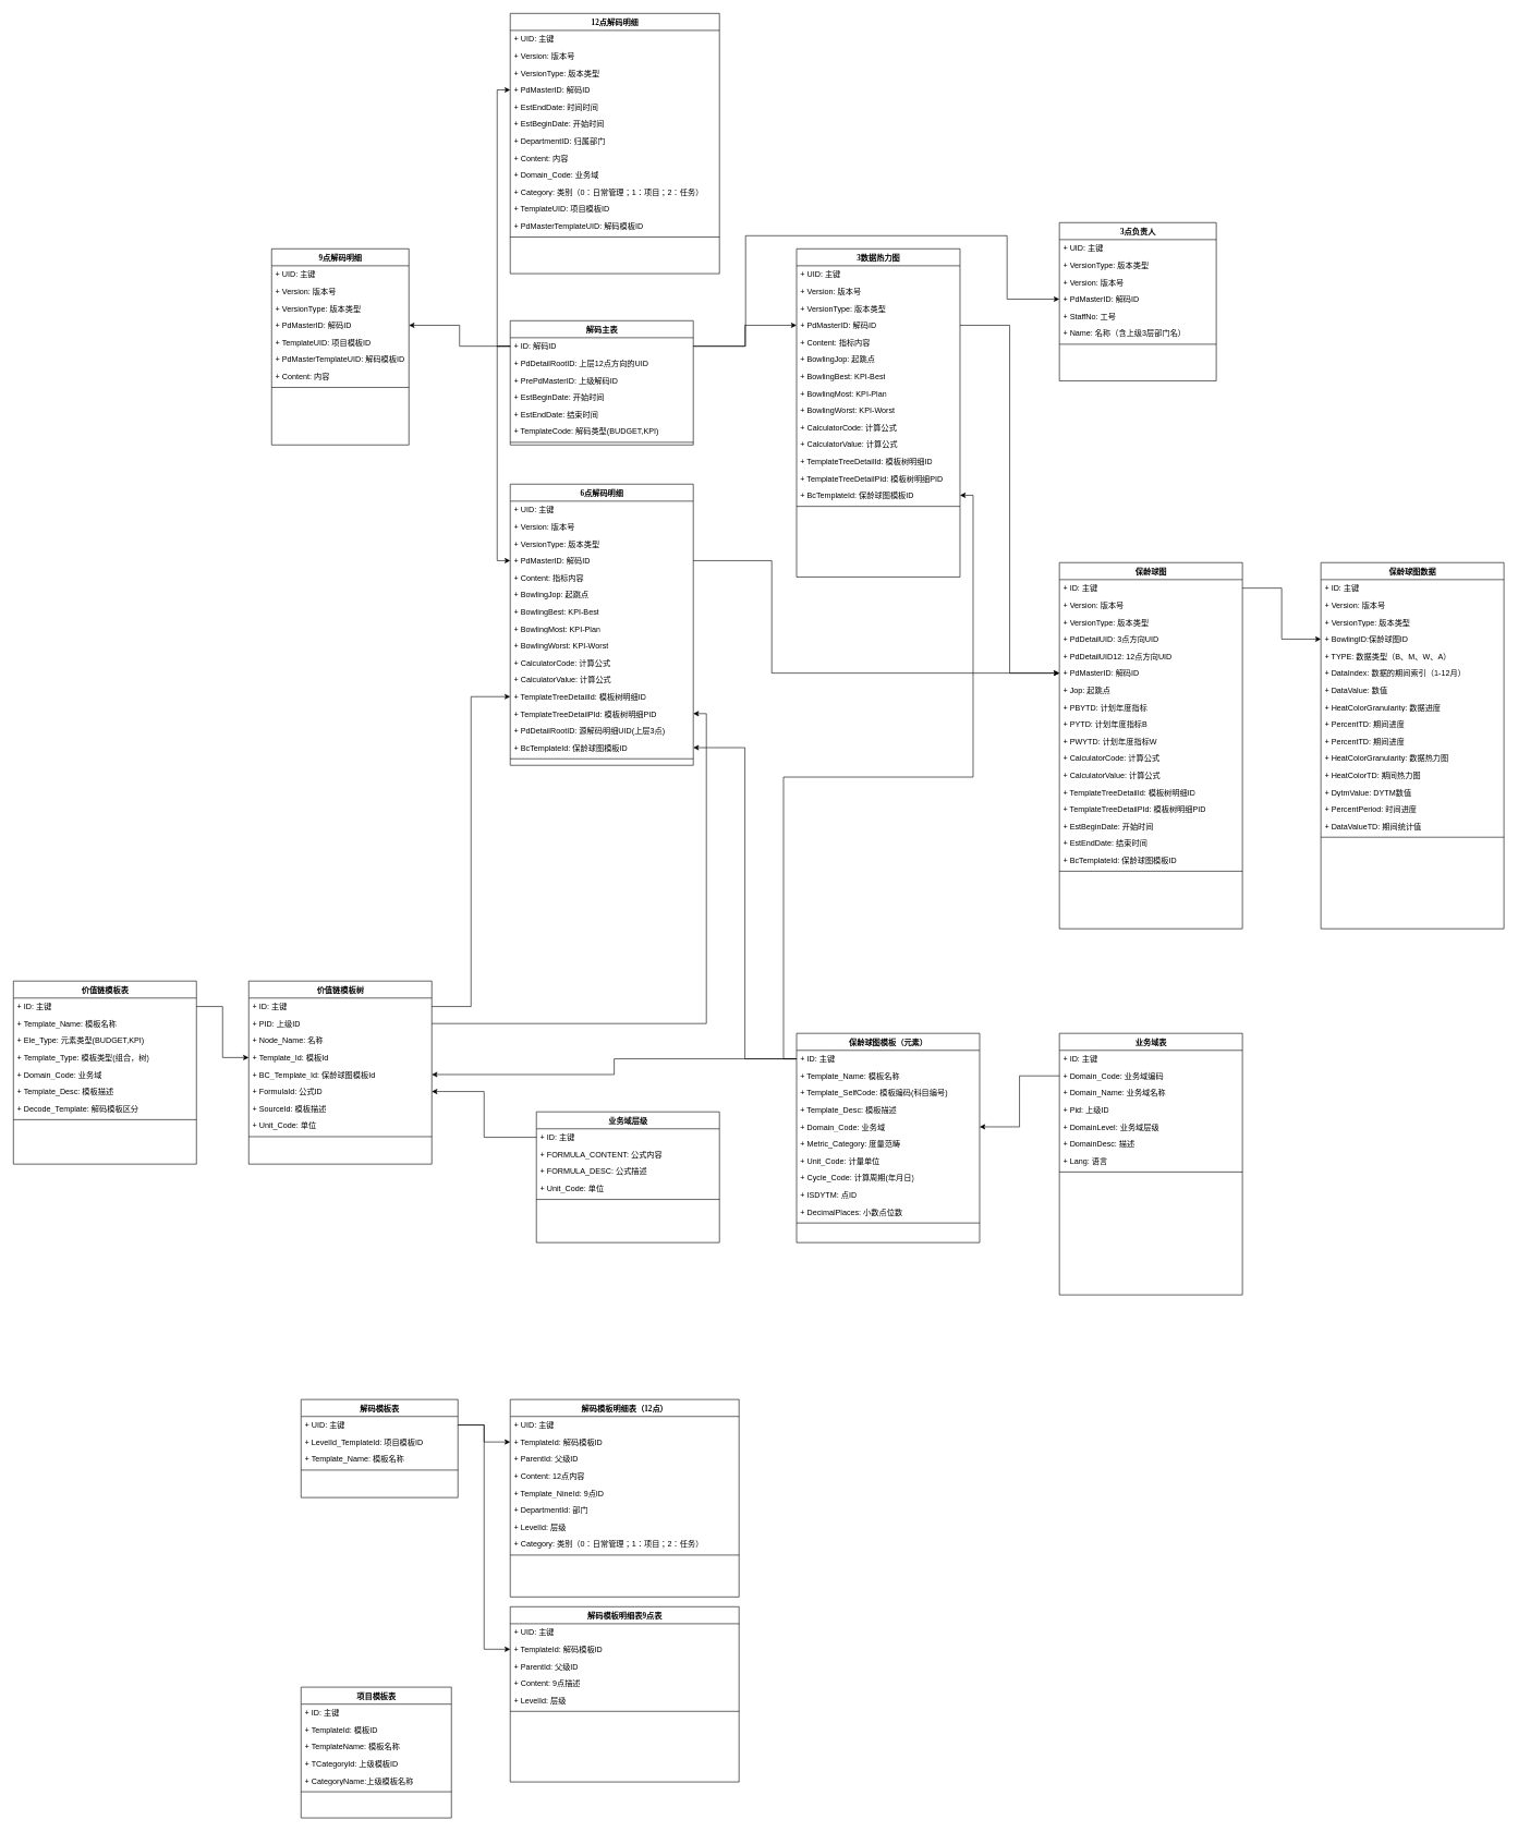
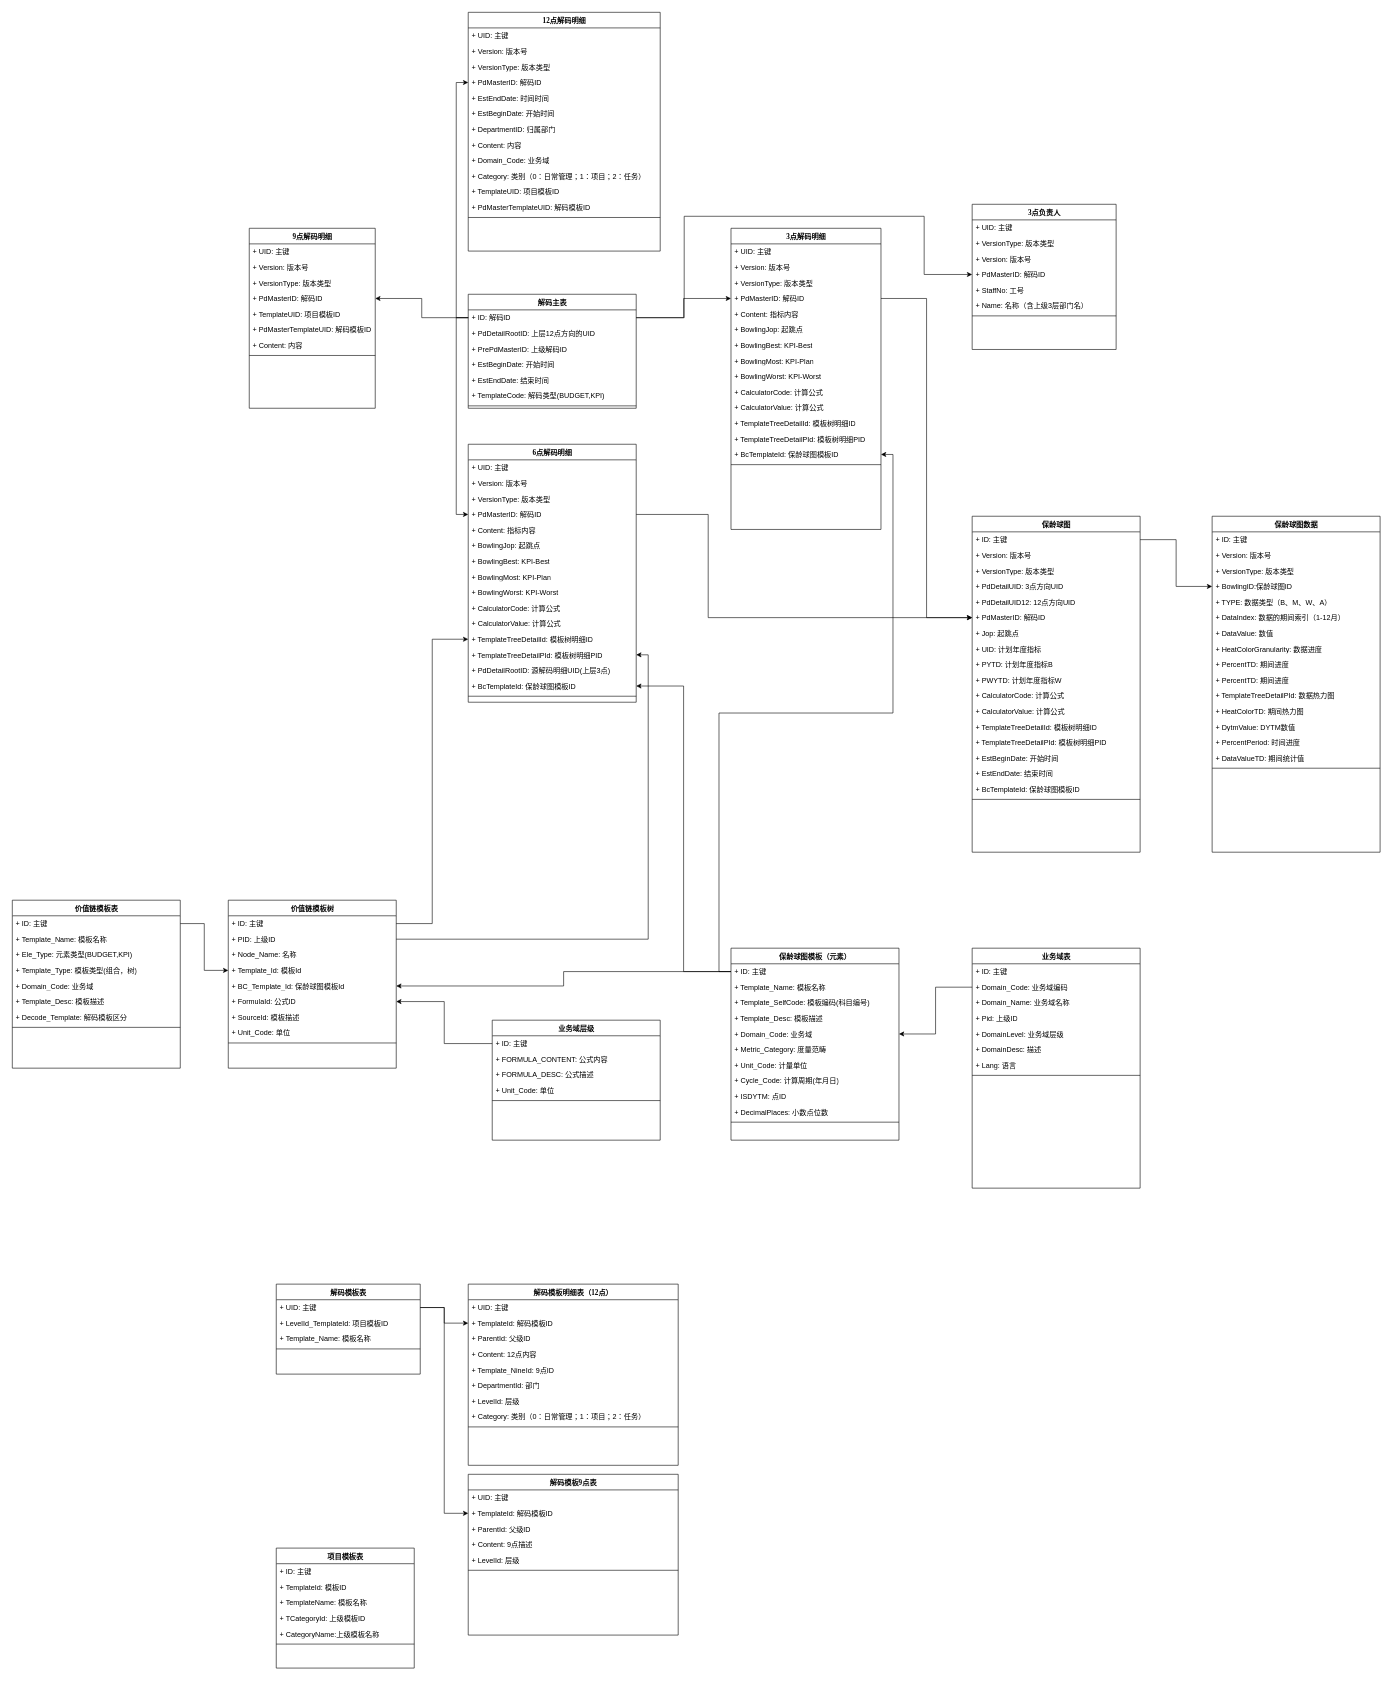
- <mxCell id="41" value="3数据热力图" style="swimlane;html=1;fontStyle=1;align=center;verticalAlign=top;childLayout=stackLayout;horizontal=1;startSize=26;horizontalStack=0;resizeParent=1;resizeLast=0;collapsible=1;marginBottom=0;swimlaneFillColor=#ffffff;rounded=0;shadow=0;comic=0;labelBackgroundColor=none;strokeWidth=1;fillColor=none;fontFamily=Verdana;fontSize=12" parent="1" vertex="1"><mxGeometry x="1218" y="380" width="250" height="502" as="geometry" /></mxCell>
+ <mxCell id="41" value="3点解码明细" style="swimlane;html=1;fontStyle=1;align=center;verticalAlign=top;childLayout=stackLayout;horizontal=1;startSize=26;horizontalStack=0;resizeParent=1;resizeLast=0;collapsible=1;marginBottom=0;swimlaneFillColor=#ffffff;rounded=0;shadow=0;comic=0;labelBackgroundColor=none;strokeWidth=1;fillColor=none;fontFamily=Verdana;fontSize=12" parent="1" vertex="1"><mxGeometry x="1218" y="380" width="250" height="502" as="geometry" /></mxCell>
- <mxCell id="164" value="+ PBYTD: 计划年度指标" style="text;html=1;strokeColor=none;fillColor=none;align=left;verticalAlign=top;spacingLeft=4;spacingRight=4;whiteSpace=wrap;overflow=hidden;rotatable=0;points=[[0,0.5],[1,0.5]];portConstraint=eastwest;" vertex="1" parent="156"><mxGeometry y="208" width="280" height="26" as="geometry" /></mxCell>
+ <mxCell id="164" value="+ UID: 计划年度指标" style="text;html=1;strokeColor=none;fillColor=none;align=left;verticalAlign=top;spacingLeft=4;spacingRight=4;whiteSpace=wrap;overflow=hidden;rotatable=0;points=[[0,0.5],[1,0.5]];portConstraint=eastwest;" vertex="1" parent="156"><mxGeometry y="208" width="280" height="26" as="geometry" /></mxCell>
- <mxCell id="186" value="+ HeatColorGranularity: 数据热力图" style="text;html=1;strokeColor=none;fillColor=none;align=left;verticalAlign=top;spacingLeft=4;spacingRight=4;whiteSpace=wrap;overflow=hidden;rotatable=0;points=[[0,0.5],[1,0.5]];portConstraint=eastwest;" vertex="1" parent="175"><mxGeometry y="286" width="280" height="26" as="geometry" /></mxCell>
+ <mxCell id="186" value="+ TemplateTreeDetailPId: 数据热力图" style="text;html=1;strokeColor=none;fillColor=none;align=left;verticalAlign=top;spacingLeft=4;spacingRight=4;whiteSpace=wrap;overflow=hidden;rotatable=0;points=[[0,0.5],[1,0.5]];portConstraint=eastwest;" vertex="1" parent="175"><mxGeometry y="286" width="280" height="26" as="geometry" /></mxCell>
- <mxCell id="92" value="解码模板明细表9点表" style="swimlane;html=1;fontStyle=1;align=center;verticalAlign=top;childLayout=stackLayout;horizontal=1;startSize=26;horizontalStack=0;resizeParent=1;resizeLast=0;collapsible=1;marginBottom=0;swimlaneFillColor=#ffffff;rounded=0;shadow=0;comic=0;labelBackgroundColor=none;strokeWidth=1;fillColor=none;fontFamily=Verdana;fontSize=12" parent="1" vertex="1"><mxGeometry x="780" y="2457" width="350" height="268" as="geometry" /></mxCell>
+ <mxCell id="92" value="解码模板9点表" style="swimlane;html=1;fontStyle=1;align=center;verticalAlign=top;childLayout=stackLayout;horizontal=1;startSize=26;horizontalStack=0;resizeParent=1;resizeLast=0;collapsible=1;marginBottom=0;swimlaneFillColor=#ffffff;rounded=0;shadow=0;comic=0;labelBackgroundColor=none;strokeWidth=1;fillColor=none;fontFamily=Verdana;fontSize=12" parent="1" vertex="1"><mxGeometry x="780" y="2457" width="350" height="268" as="geometry" /></mxCell>
